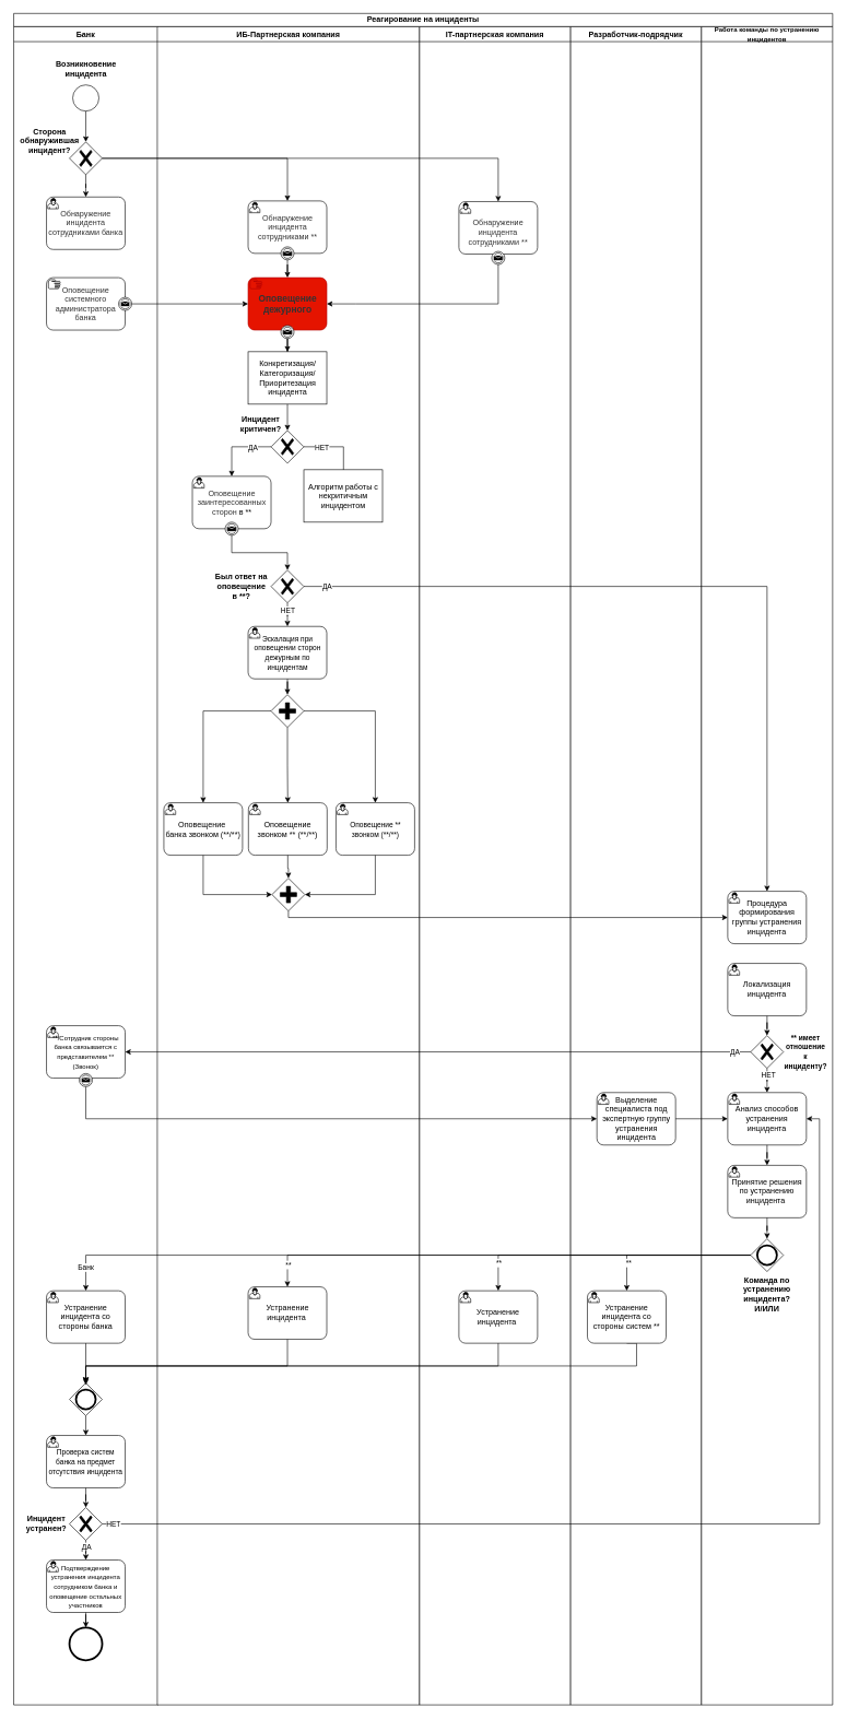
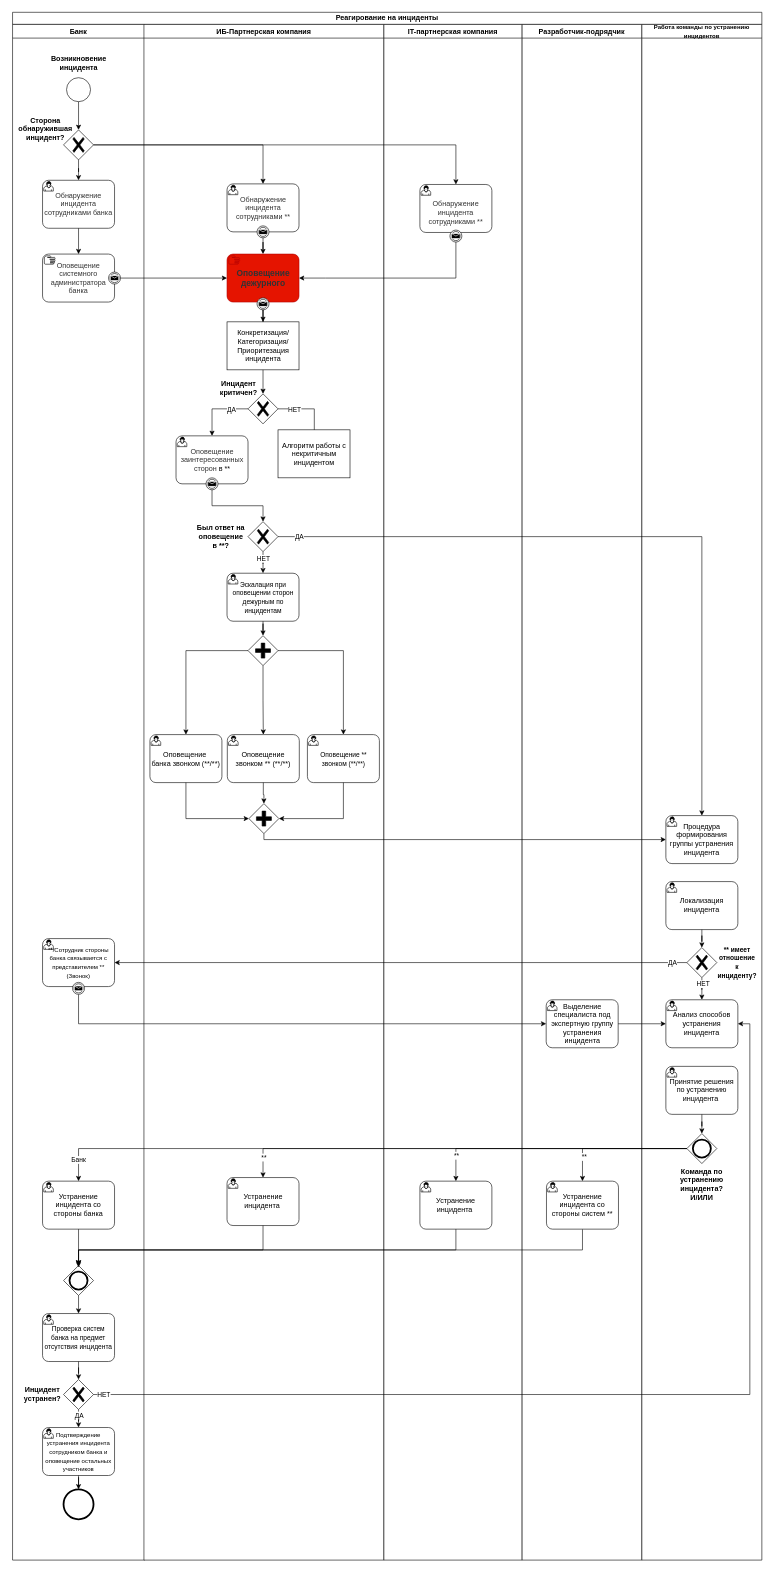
+ <mxCell id="6" style="edgeStyle=orthogonalEdgeStyle;rounded=0;orthogonalLoop=1;jettySize=auto;html=1;entryX=0.5;entryY=0;entryDx=0;entryDy=0;entryPerimeter=0;" parent="3" source="4" target="5" edge="1"><mxGeometry relative="1" as="geometry" /></mxCell>
- <mxCell id="79" style="edgeStyle=orthogonalEdgeStyle;rounded=0;orthogonalLoop=1;jettySize=auto;html=1;entryX=0.5;entryY=0;entryDx=0;entryDy=0;entryPerimeter=0;" parent="75" source="77" target="78" edge="1"><mxGeometry relative="1" as="geometry" /></mxCell>
- <mxCell id="108" value="Устранение инцидента со стороны систем **" style="points=[[0.25,0,0],[0.5,0,0],[0.75,0,0],[1,0.25,0],[1,0.5,0],[1,0.75,0],[0.75,1,0],[0.5,1,0],[0.25,1,0],[0,0.75,0],[0,0.5,0],[0,0.25,0]];shape=mxgraph.bpmn.task;whiteSpace=wrap;rectStyle=rounded;size=10;html=1;container=1;expand=0;collapsible=0;taskMarker=user;" parent="1" vertex="1"><mxGeometry x="895" y="1968.33" width="120" height="80" as="geometry" /></mxCell>
+ <mxCell id="108" value="Устранение инцидента со стороны систем **" style="points=[[0.25,0,0],[0.5,0,0],[0.75,0,0],[1,0.25,0],[1,0.5,0],[1,0.75,0],[0.75,1,0],[0.5,1,0],[0.25,1,0],[0,0.75,0],[0,0.5,0],[0,0.25,0]];shape=mxgraph.bpmn.task;whiteSpace=wrap;rectStyle=rounded;size=10;html=1;container=1;expand=0;collapsible=0;taskMarker=user;" parent="1" vertex="1"><mxGeometry x="910" y="1968.33" width="120" height="80" as="geometry" /></mxCell>
